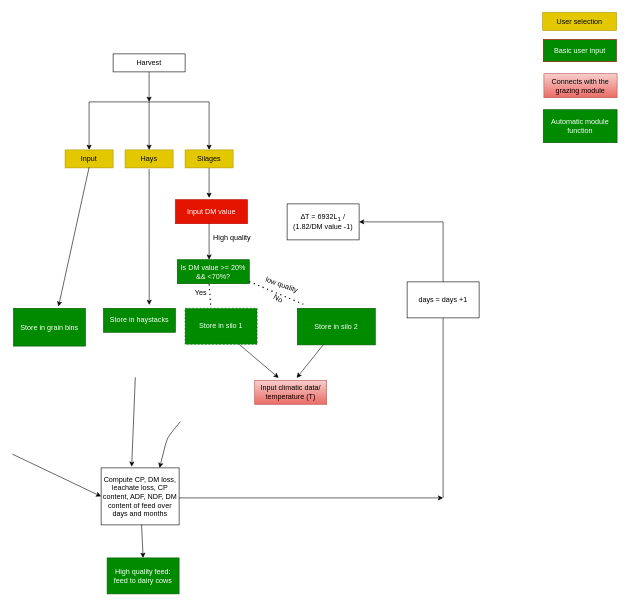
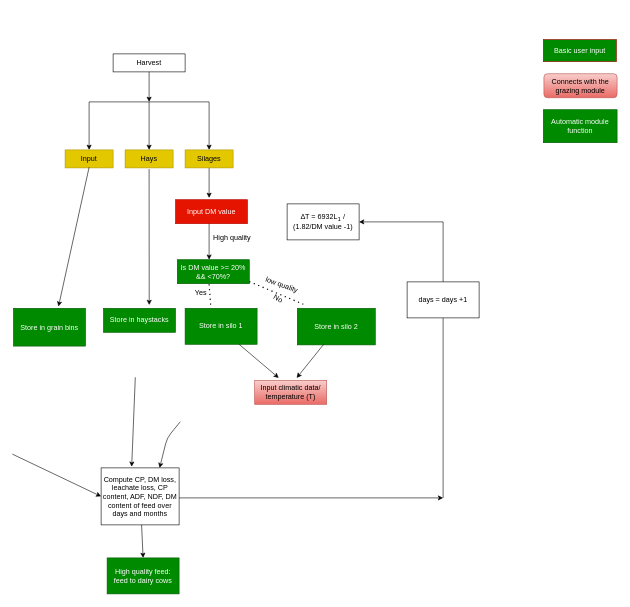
- <mxCell id="33" value="User selection" style="rounded=0;whiteSpace=wrap;html=1;fillColor=#e3c800;strokeColor=#B09500;fontColor=#000000;" parent="1" vertex="1"><mxGeometry x="904" y="20" width="123" height="30" as="geometry" /></mxCell>
- <mxCell id="36" value="Connects with the grazing module" style="rounded=0;whiteSpace=wrap;html=1;fillColor=#f8cecc;strokeColor=#b85450;gradientColor=#ea6b66;" parent="1" vertex="1"><mxGeometry x="906" y="122" width="122" height="40" as="geometry" /></mxCell>
+ <mxCell id="36" value="Connects with the grazing module" style="whiteSpace=wrap;html=1;fillColor=#f8cecc;strokeColor=#b85450;gradientColor=#ea6b66;rounded=1;" parent="1" vertex="1"><mxGeometry x="906" y="122" width="122" height="40" as="geometry" /></mxCell>
- <mxCell id="19" value="Store in silo 1" style="rounded=0;whiteSpace=wrap;html=1;fillColor=#008a00;strokeColor=#005700;fontColor=#ffffff;dashed=1;" parent="1" vertex="1"><mxGeometry x="308" y="513" width="120" height="60" as="geometry" /></mxCell>
+ <mxCell id="19" value="Store in silo 1" style="rounded=0;whiteSpace=wrap;html=1;fillColor=#008a00;strokeColor=#005700;fontColor=#ffffff;" parent="1" vertex="1"><mxGeometry x="308" y="513" width="120" height="60" as="geometry" /></mxCell>
